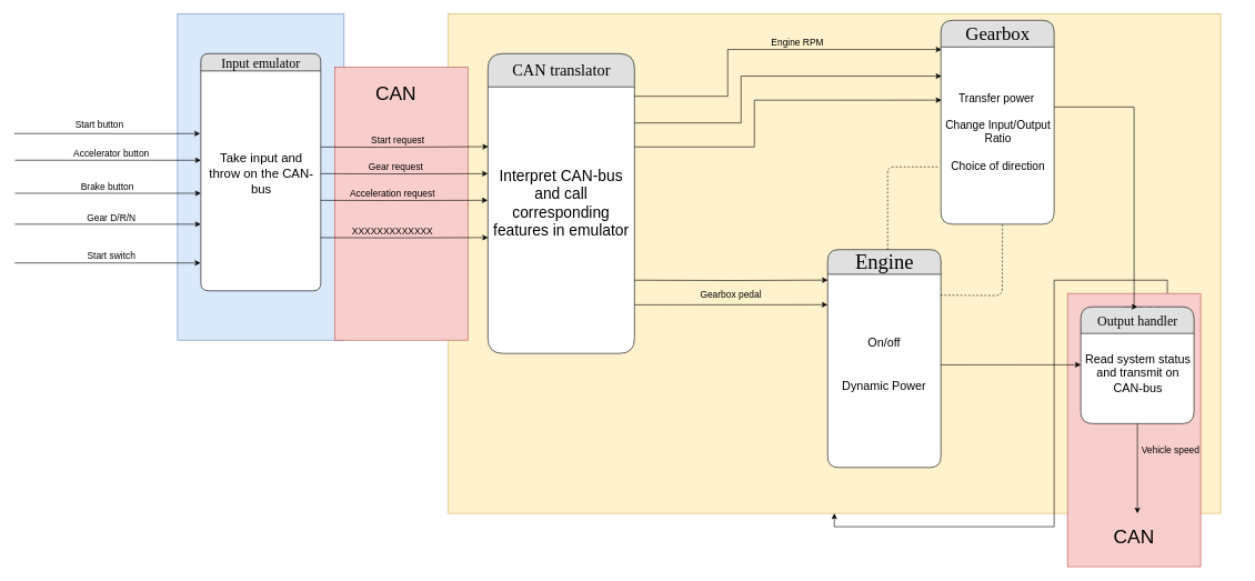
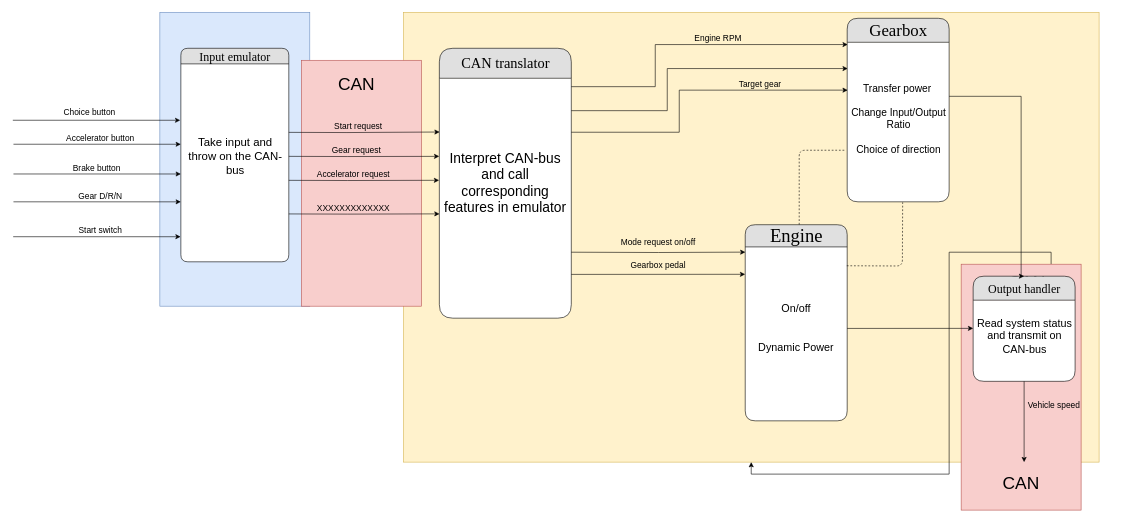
+ <mxCell id="24" value="&lt;font style=&quot;font-size: 14px&quot;&gt;Target gear&lt;/font&gt;" style="text;html=1;strokeColor=none;fillColor=none;align=center;verticalAlign=middle;whiteSpace=wrap;rounded=0;" parent="1" vertex="1"><mxGeometry x="1162" y="130" width="210" height="20" as="geometry" /></mxCell>
- <mxCell id="36" value="&lt;font style=&quot;font-size: 14px&quot;&gt;Start button&lt;/font&gt;" style="text;html=1;strokeColor=none;fillColor=none;align=center;verticalAlign=middle;whiteSpace=wrap;rounded=0;" vertex="1" parent="1"><mxGeometry x="44" y="177" width="210" height="20" as="geometry" /></mxCell>
+ <mxCell id="36" value="&lt;font style=&quot;font-size: 14px&quot;&gt;Choice button&lt;/font&gt;" style="text;html=1;strokeColor=none;fillColor=none;align=center;verticalAlign=middle;whiteSpace=wrap;rounded=0;" vertex="1" parent="1"><mxGeometry x="44" y="177" width="210" height="20" as="geometry" /></mxCell>
- <mxCell id="9" value="&lt;font style=&quot;font-size: 14px&quot;&gt;Acceleration request&lt;/font&gt;" style="text;html=1;strokeColor=none;fillColor=none;align=center;verticalAlign=middle;whiteSpace=wrap;rounded=0;" parent="1" vertex="1"><mxGeometry x="484" y="280" width="210" height="20" as="geometry" /></mxCell>
+ <mxCell id="9" value="&lt;font style=&quot;font-size: 14px&quot;&gt;Accelerator request&lt;/font&gt;" style="text;html=1;strokeColor=none;fillColor=none;align=center;verticalAlign=middle;whiteSpace=wrap;rounded=0;" parent="1" vertex="1"><mxGeometry x="484" y="280" width="210" height="20" as="geometry" /></mxCell>
+ <mxCell id="26" value="&lt;font style=&quot;font-size: 14px&quot;&gt;Mode request on/off&lt;/font&gt;" style="text;html=1;strokeColor=none;fillColor=none;align=center;verticalAlign=middle;whiteSpace=wrap;rounded=0;" parent="1" vertex="1"><mxGeometry x="992" y="394.17" width="210" height="20" as="geometry" /></mxCell>
